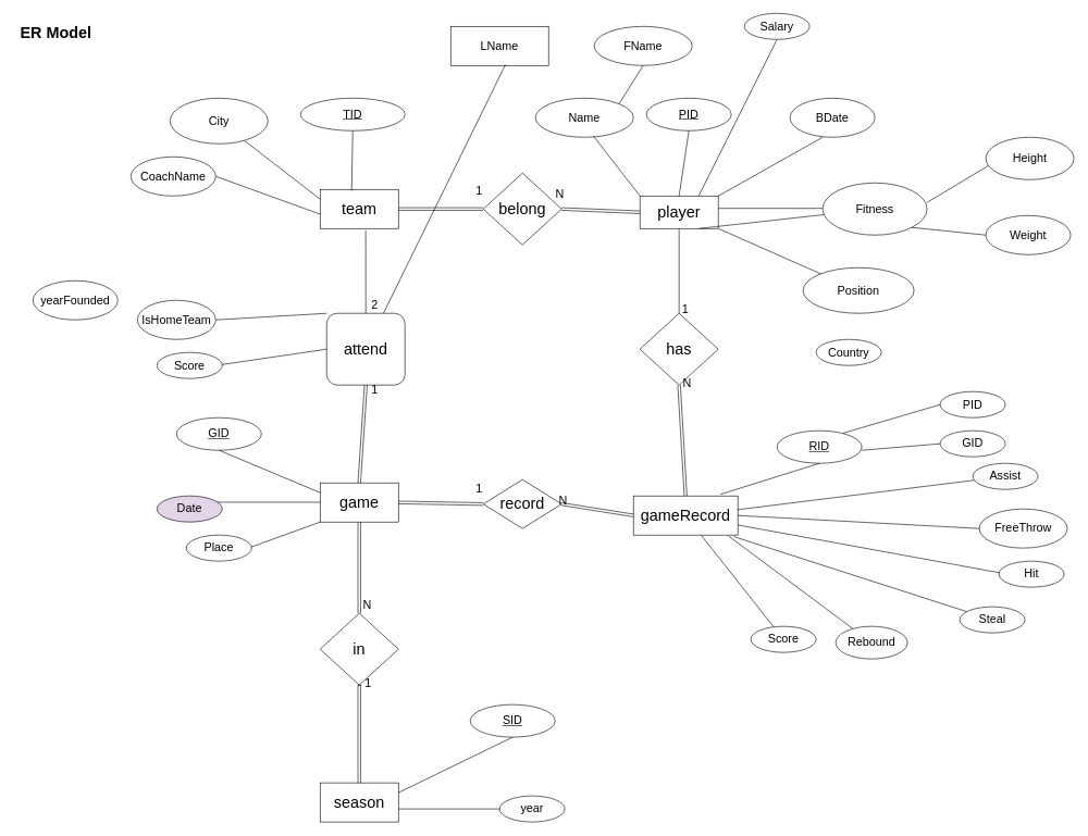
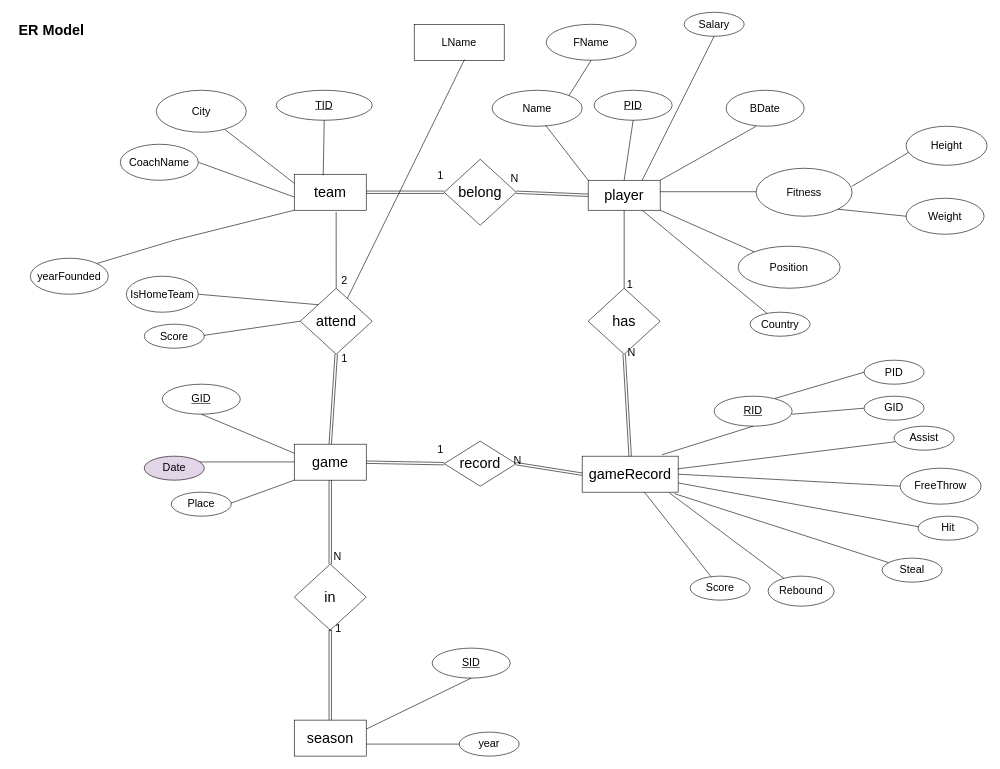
- <mxCell id="39" value="" style="endArrow=none;html=1;rounded=0;exitX=0.75;exitY=1;exitDx=0;exitDy=0;fontSize=18;" parent="1" source="7" target="32" edge="1"><mxGeometry relative="1" as="geometry"><mxPoint x="1060" y="470" as="sourcePoint" /><mxPoint x="1300" y="540" as="targetPoint" /></mxGeometry></mxCell>
+ <mxCell id="39" value="" style="endArrow=none;html=1;rounded=0;exitX=0.75;exitY=1;exitDx=0;exitDy=0;fontSize=18;" parent="1" source="7" target="40" edge="1"><mxGeometry relative="1" as="geometry"><mxPoint x="1060" y="470" as="sourcePoint" /><mxPoint x="1300" y="540" as="targetPoint" /></mxGeometry></mxCell>
+ <mxCell id="45" value="" style="endArrow=none;html=1;rounded=0;entryX=0;entryY=1;entryDx=0;entryDy=0;exitX=1;exitY=0;exitDx=0;exitDy=0;fontSize=18;" parent="1" source="46" target="2" edge="1"><mxGeometry relative="1" as="geometry"><mxPoint x="170" y="440" as="sourcePoint" /><mxPoint x="720" y="380" as="targetPoint" /><Array as="points"><mxPoint x="290" y="400" /></Array></mxGeometry></mxCell>
- <mxCell id="11" value="&lt;span style=&quot;font-size: 24px;&quot;&gt;attend&lt;/span&gt;" style="whiteSpace=wrap;html=1;rounded=1;" parent="1" vertex="1"><mxGeometry x="500" y="480" width="120" height="110" as="geometry" /></mxCell>
+ <mxCell id="11" value="&lt;span style=&quot;font-size: 24px;&quot;&gt;attend&lt;/span&gt;" style="rhombus;whiteSpace=wrap;html=1;" parent="1" vertex="1"><mxGeometry x="500" y="480" width="120" height="110" as="geometry" /></mxCell>
